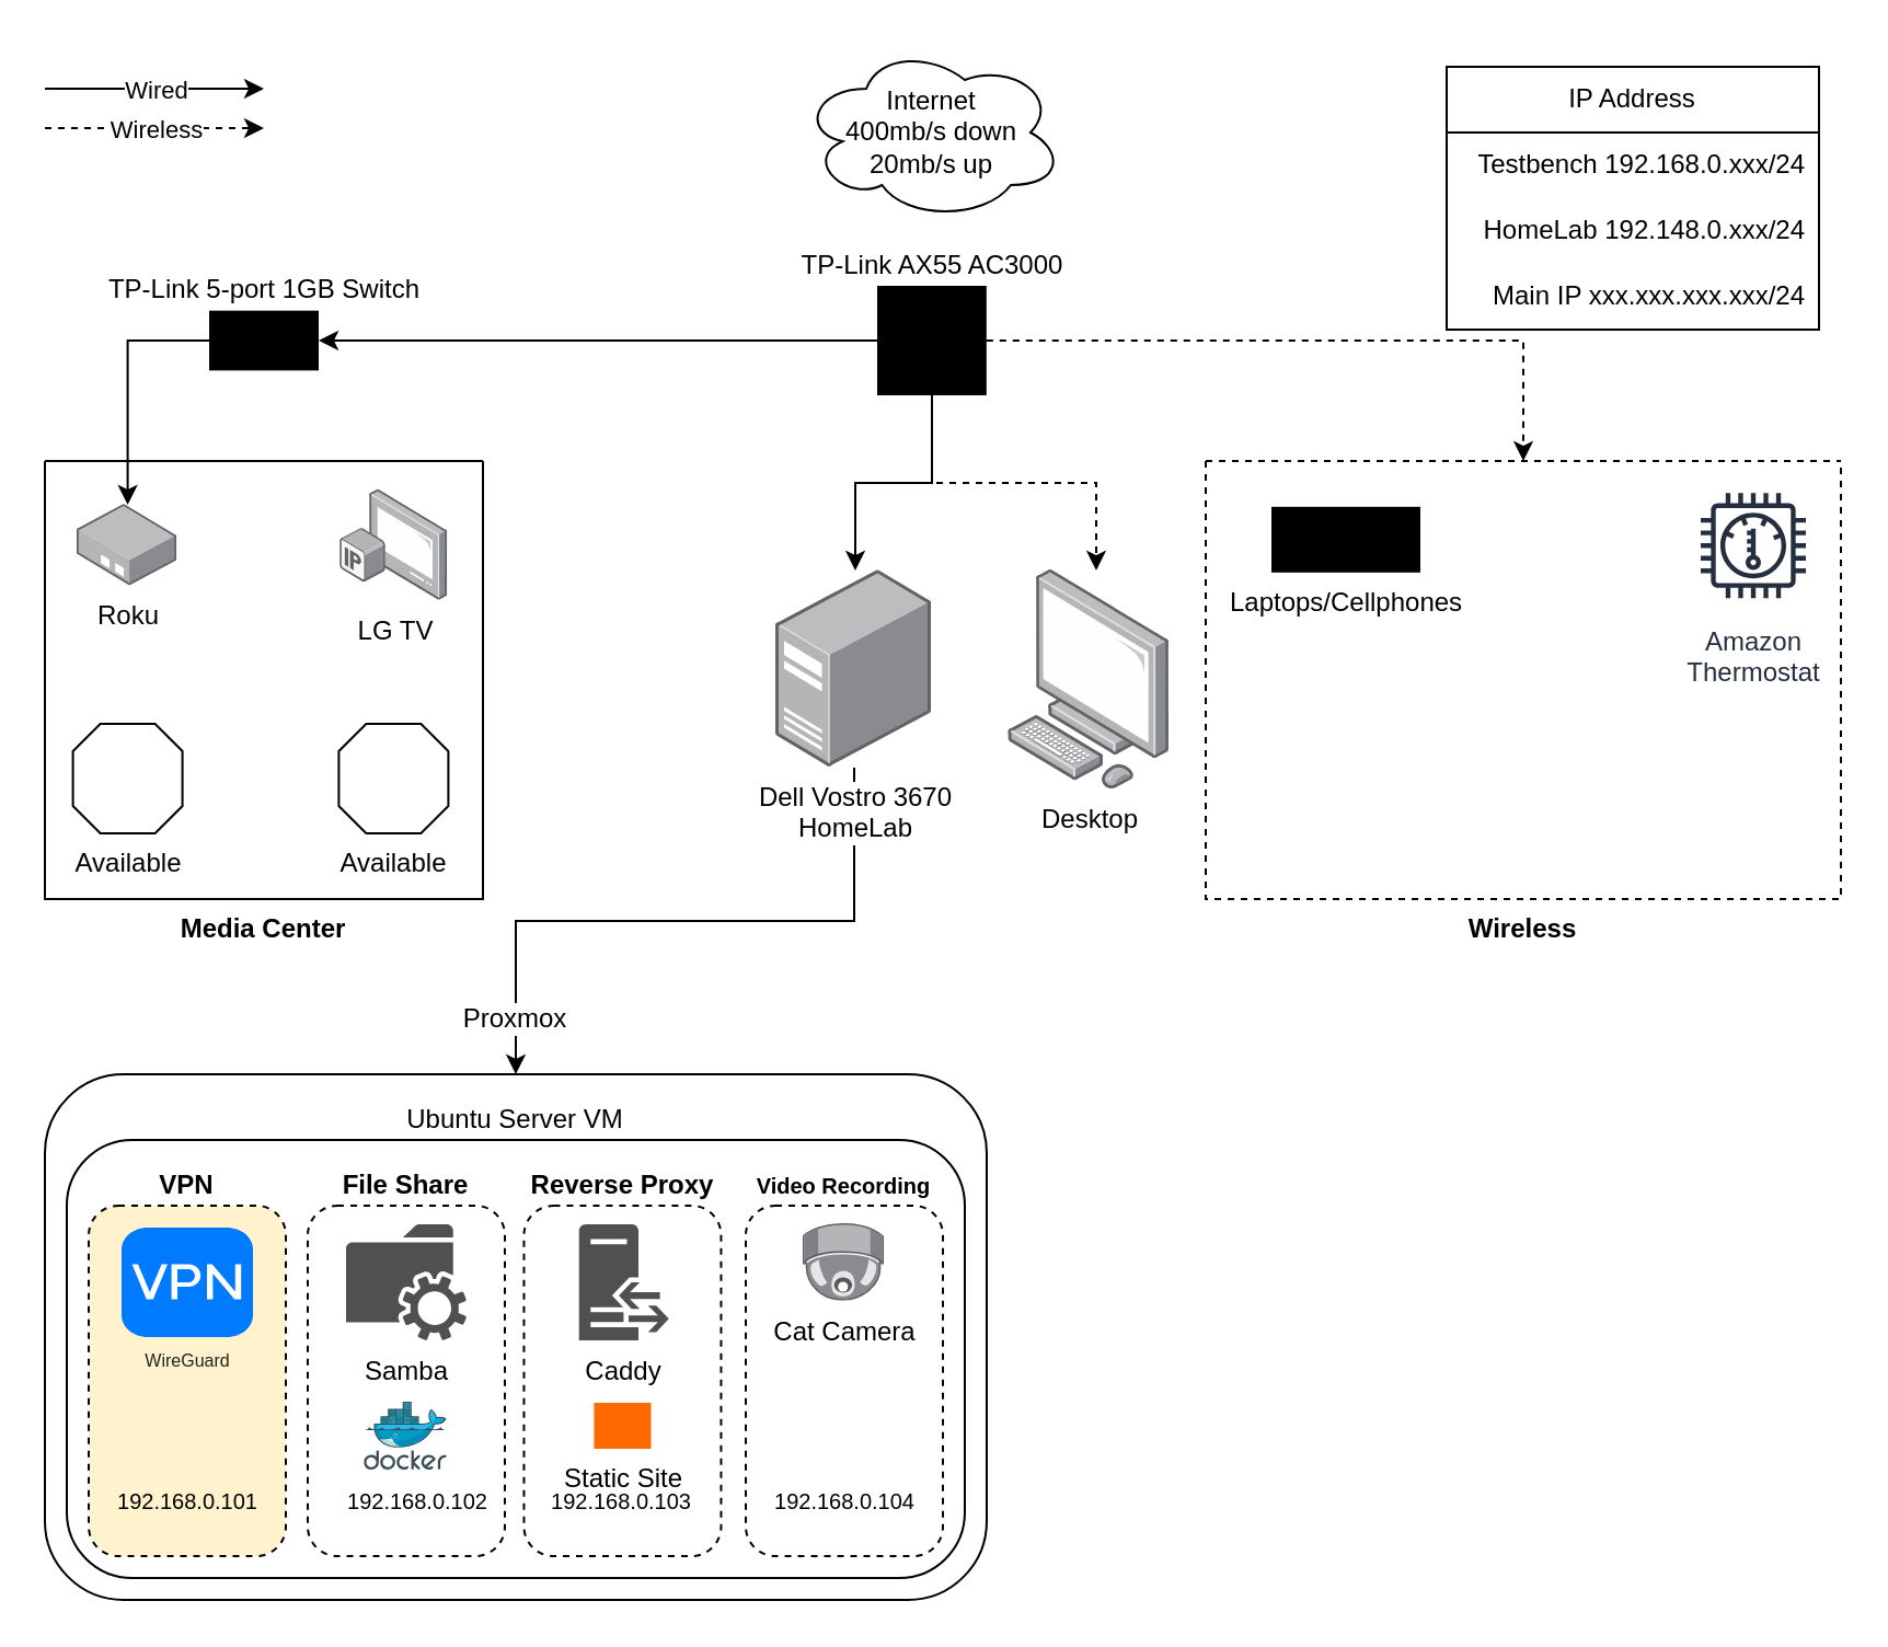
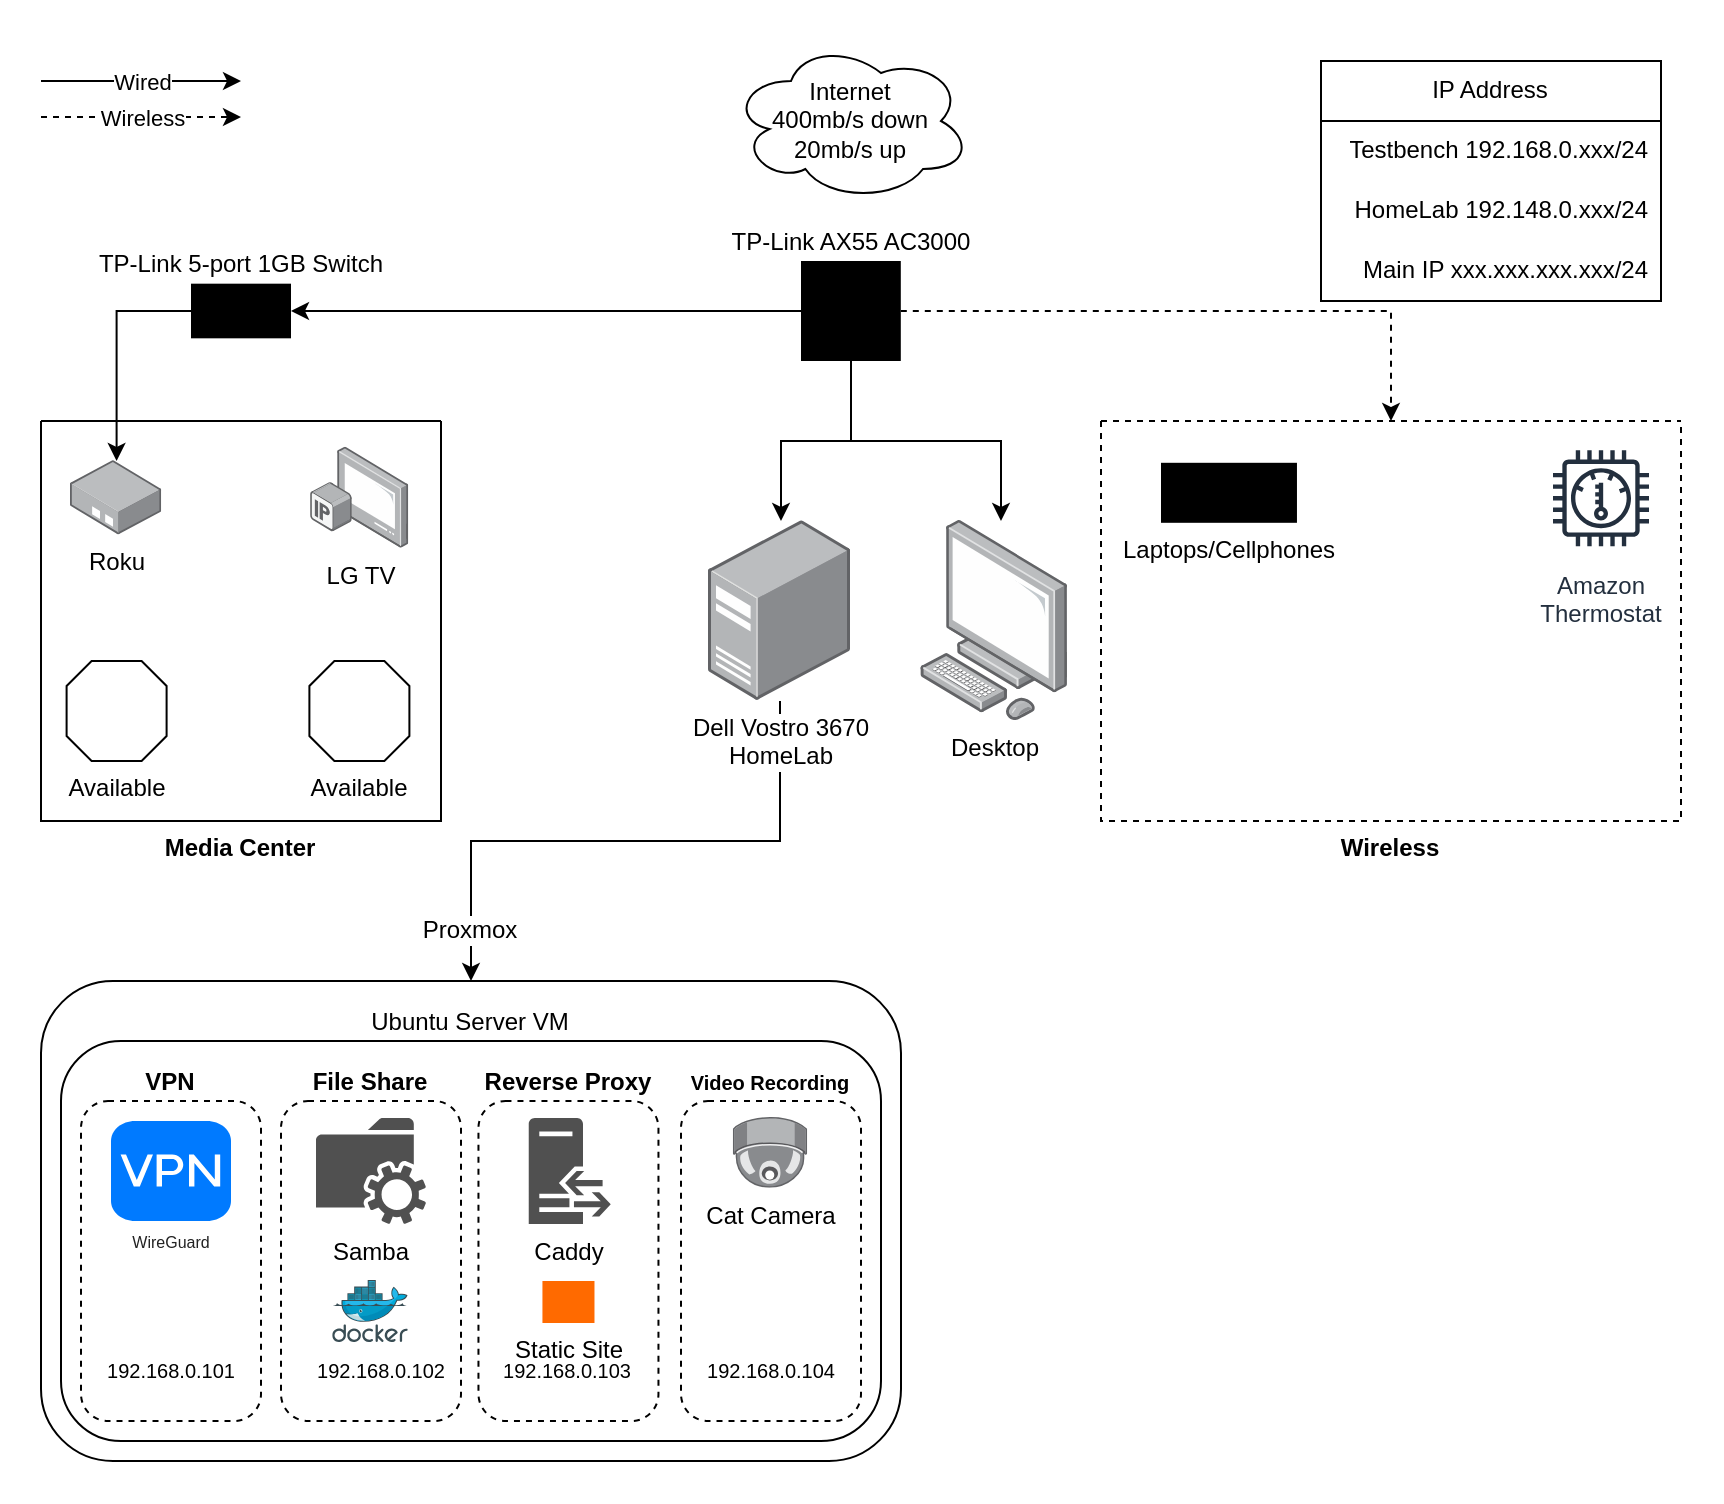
- <mxCell id="9" style="edgeStyle=orthogonalEdgeStyle;rounded=0;orthogonalLoop=1;jettySize=auto;html=1;dashed=1;" edge="1" parent="1" source="11" target="21"><mxGeometry relative="1" as="geometry"><Array as="points"><mxPoint x="425" y="220" /><mxPoint x="500" y="220" /></Array></mxGeometry></mxCell>
+ <mxCell id="9" style="edgeStyle=orthogonalEdgeStyle;rounded=0;orthogonalLoop=1;jettySize=auto;html=1;" edge="1" parent="1" source="11" target="21"><mxGeometry relative="1" as="geometry"><Array as="points"><mxPoint x="425" y="220" /><mxPoint x="500" y="220" /></Array></mxGeometry></mxCell>
- <mxCell id="32" value="VPN" style="rounded=1;whiteSpace=wrap;html=1;dashed=1;labelPosition=center;verticalLabelPosition=top;align=center;verticalAlign=bottom;fontStyle=1;fillColor=#fff2cc;" vertex="1" parent="1"><mxGeometry x="40" y="550" width="90" height="160" as="geometry" /></mxCell>
+ <mxCell id="32" value="VPN" style="rounded=1;whiteSpace=wrap;html=1;dashed=1;labelPosition=center;verticalLabelPosition=top;align=center;verticalAlign=bottom;fontStyle=1" vertex="1" parent="1"><mxGeometry x="40" y="550" width="90" height="160" as="geometry" /></mxCell>
